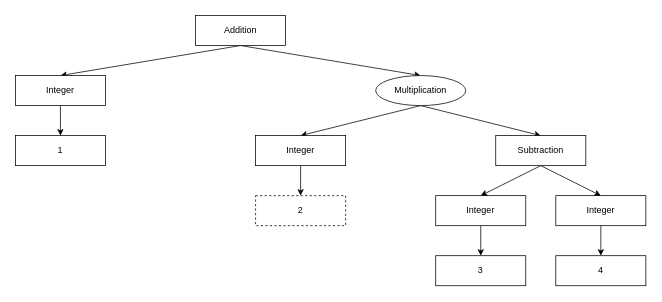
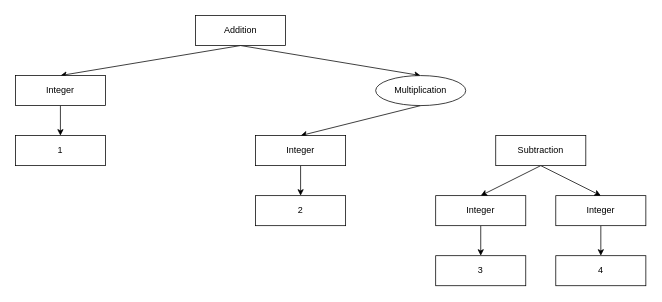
- <mxCell id="9" style="edgeStyle=none;rounded=0;orthogonalLoop=1;jettySize=auto;html=1;exitX=0.5;exitY=1;exitDx=0;exitDy=0;entryX=0.5;entryY=0;entryDx=0;entryDy=0;" edge="1" parent="1" source="10" target="20"><mxGeometry relative="1" as="geometry" /></mxCell>
- <mxCell id="13" value="2" style="rounded=0;whiteSpace=wrap;html=1;dashed=1;" vertex="1" parent="1"><mxGeometry x="340" y="260" width="120" height="40" as="geometry" /></mxCell>
+ <mxCell id="13" value="2" style="rounded=0;whiteSpace=wrap;html=1;" vertex="1" parent="1"><mxGeometry x="340" y="260" width="120" height="40" as="geometry" /></mxCell>
